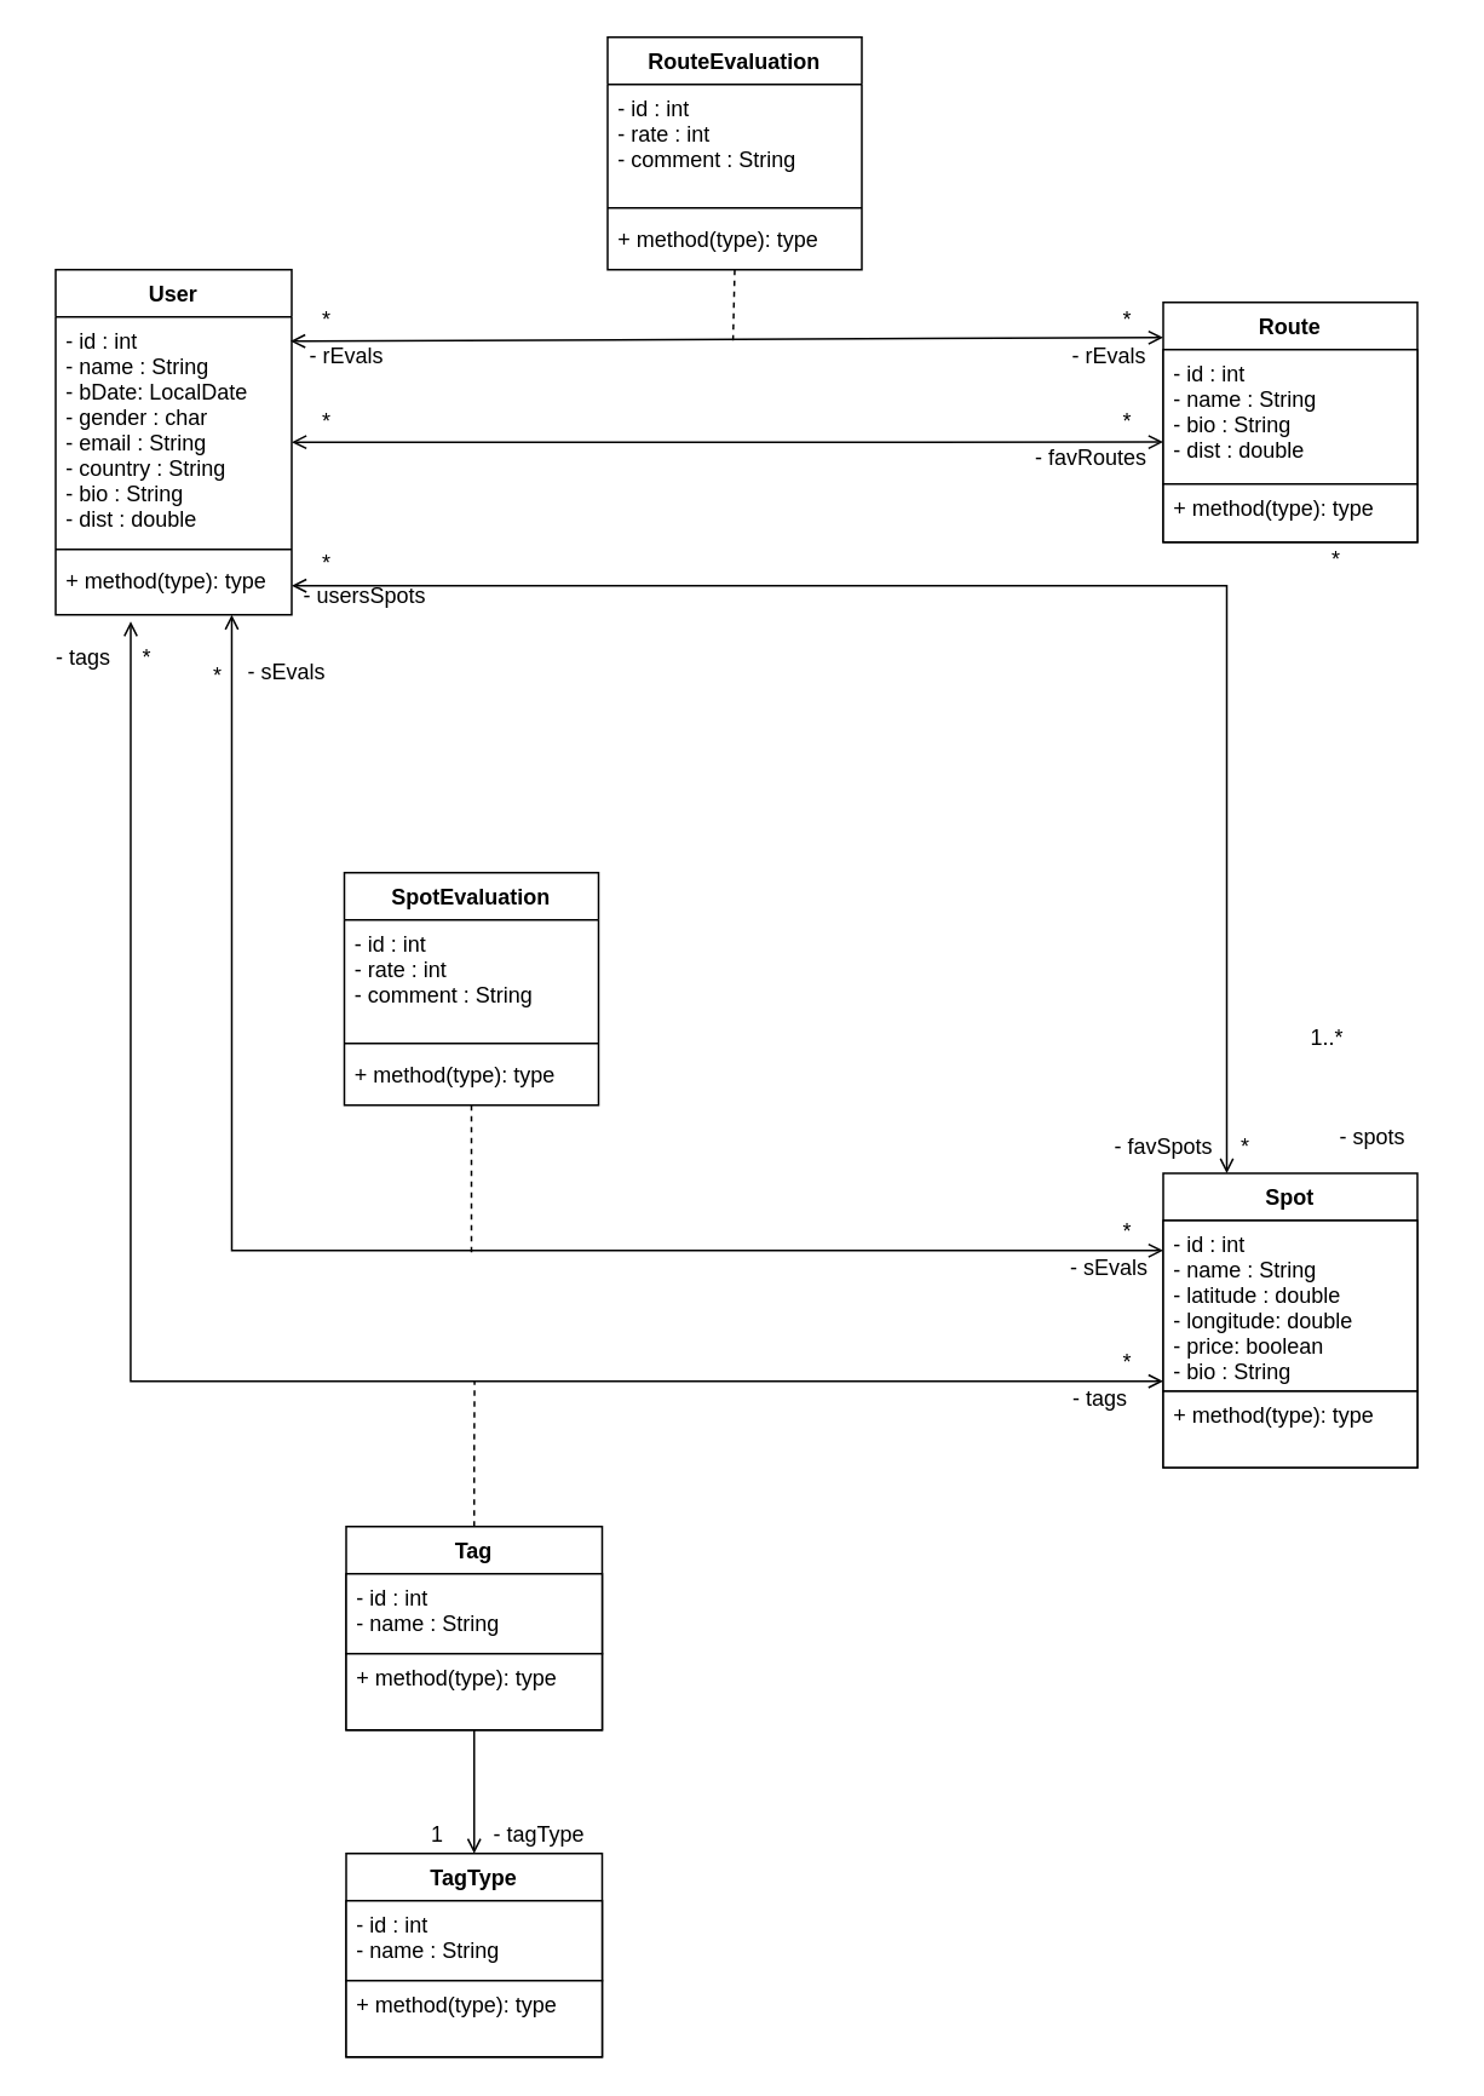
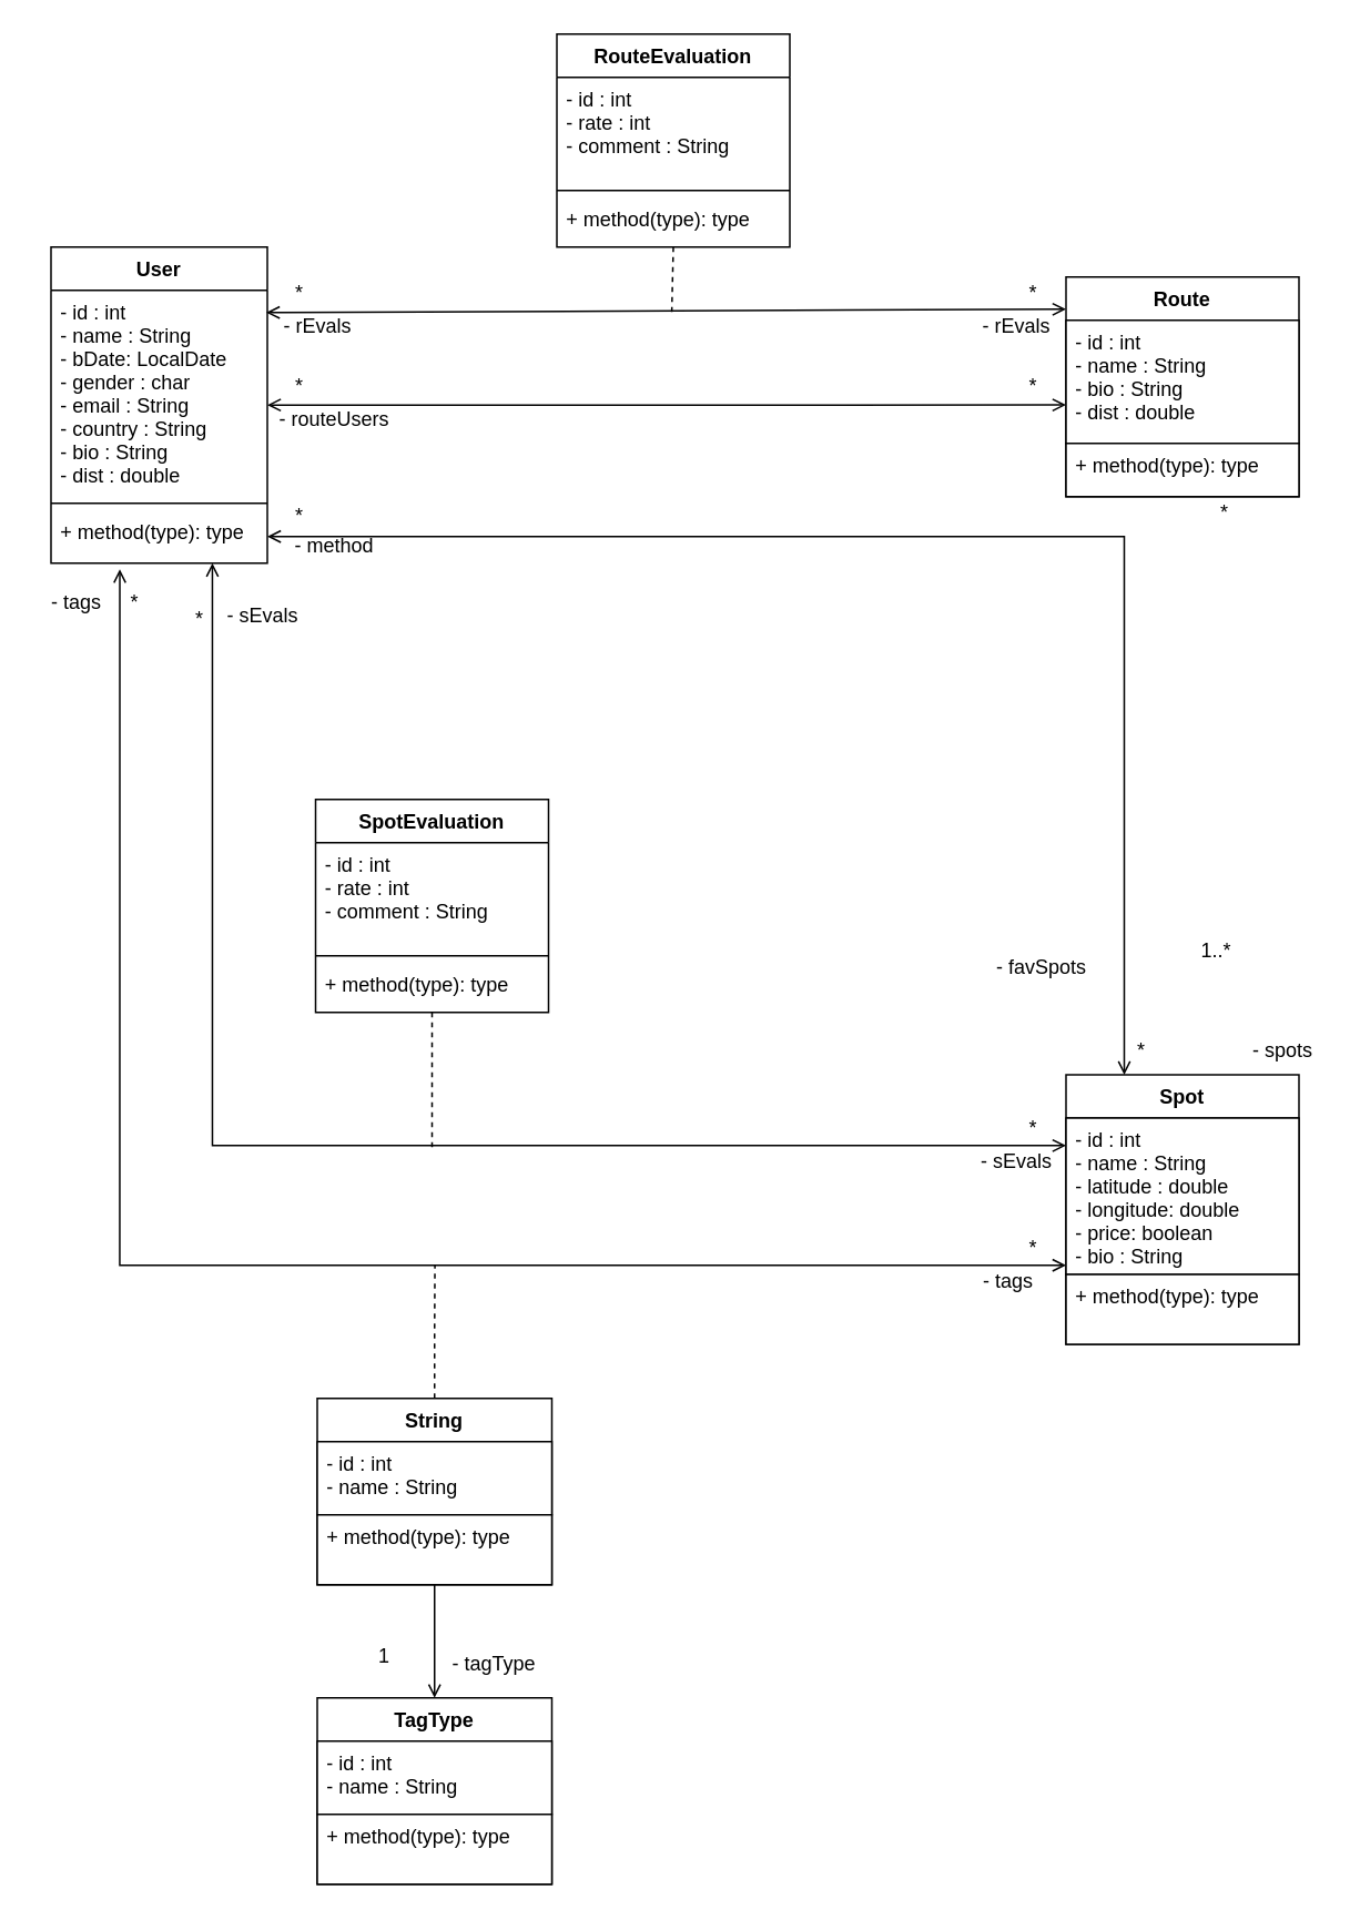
+ <mxCell id="32" value="- routeUsers" style="text;html=1;align=center;verticalAlign=middle;resizable=0;points=[];autosize=1;strokeColor=none;fillColor=none;fontColor=default;" parent="1" vertex="1"><mxGeometry x="160" y="242" width="80" height="20" as="geometry" /></mxCell>
- <mxCell id="31" value="- favRoutes" style="text;html=1;align=center;verticalAlign=middle;resizable=0;points=[];autosize=1;strokeColor=none;fillColor=none;fontColor=default;" parent="1" vertex="1"><mxGeometry x="560" y="242" width="80" height="20" as="geometry" /></mxCell>
- <mxCell id="44" value="- usersSpots" style="text;html=1;align=center;verticalAlign=middle;resizable=0;points=[];autosize=1;strokeColor=none;fillColor=none;fontColor=default;" parent="1" vertex="1"><mxGeometry x="160" y="318" width="80" height="20" as="geometry" /></mxCell>
+ <mxCell id="44" value="- method" style="text;html=1;align=center;verticalAlign=middle;resizable=0;points=[];autosize=1;strokeColor=none;fillColor=none;fontColor=default;" parent="1" vertex="1"><mxGeometry x="160" y="318" width="80" height="20" as="geometry" /></mxCell>
- <mxCell id="28" value="- spots" style="text;html=1;align=center;verticalAlign=middle;resizable=0;points=[];autosize=1;strokeColor=none;fillColor=none;fontColor=default;" parent="1" vertex="1"><mxGeometry x="730" y="615.5" width="50" height="20" as="geometry" /></mxCell>
+ <mxCell id="28" value="- spots" style="text;html=1;align=center;verticalAlign=middle;resizable=0;points=[];autosize=1;strokeColor=none;fillColor=none;fontColor=default;" parent="1" vertex="1"><mxGeometry x="745" y="620.5" width="50" height="20" as="geometry" /></mxCell>
- <mxCell id="45" value="- favSpots" style="text;html=1;align=center;verticalAlign=middle;resizable=0;points=[];autosize=1;strokeColor=none;fillColor=none;fontSize=12;fontColor=default;" parent="1" vertex="1"><mxGeometry x="605" y="620.5" width="70" height="20" as="geometry" /></mxCell>
+ <mxCell id="45" value="- favSpots" style="text;html=1;align=center;verticalAlign=middle;resizable=0;points=[];autosize=1;strokeColor=none;fillColor=none;fontSize=12;fontColor=default;" parent="1" vertex="1"><mxGeometry x="590" y="570.5" width="70" height="20" as="geometry" /></mxCell>
- <mxCell id="11" value="Tag" style="swimlane;fontStyle=1;align=center;verticalAlign=top;childLayout=stackLayout;horizontal=1;startSize=26;horizontalStack=0;resizeParent=1;resizeParentMax=0;resizeLast=0;collapsible=1;marginBottom=0;fillColor=default;strokeColor=default;fontColor=default;" parent="1" vertex="1"><mxGeometry x="190" y="840" width="141" height="112" as="geometry" /></mxCell>
+ <mxCell id="11" value="String" style="swimlane;fontStyle=1;align=center;verticalAlign=top;childLayout=stackLayout;horizontal=1;startSize=26;horizontalStack=0;resizeParent=1;resizeParentMax=0;resizeLast=0;collapsible=1;marginBottom=0;fillColor=default;strokeColor=default;fontColor=default;" parent="1" vertex="1"><mxGeometry x="190" y="840" width="141" height="112" as="geometry" /></mxCell>
- <mxCell id="15" value="1" style="text;html=1;align=center;verticalAlign=middle;resizable=0;points=[];autosize=1;strokeColor=none;fillColor=none;fontColor=default;" parent="1" vertex="1"><mxGeometry x="230" y="1000" width="20" height="20" as="geometry" /></mxCell>
+ <mxCell id="15" value="1" style="text;html=1;align=center;verticalAlign=middle;resizable=0;points=[];autosize=1;strokeColor=none;fillColor=none;fontColor=default;" parent="1" vertex="1"><mxGeometry x="220" y="985" width="20" height="20" as="geometry" /></mxCell>
- <mxCell id="16" value="- tagType" style="text;html=1;align=center;verticalAlign=middle;resizable=0;points=[];autosize=1;strokeColor=none;fillColor=none;fontColor=default;" parent="1" vertex="1"><mxGeometry x="261" y="1000" width="70" height="20" as="geometry" /></mxCell>
+ <mxCell id="16" value="- tagType" style="text;html=1;align=center;verticalAlign=middle;resizable=0;points=[];autosize=1;strokeColor=none;fillColor=none;fontColor=default;" parent="1" vertex="1"><mxGeometry x="261" y="990" width="70" height="20" as="geometry" /></mxCell>
